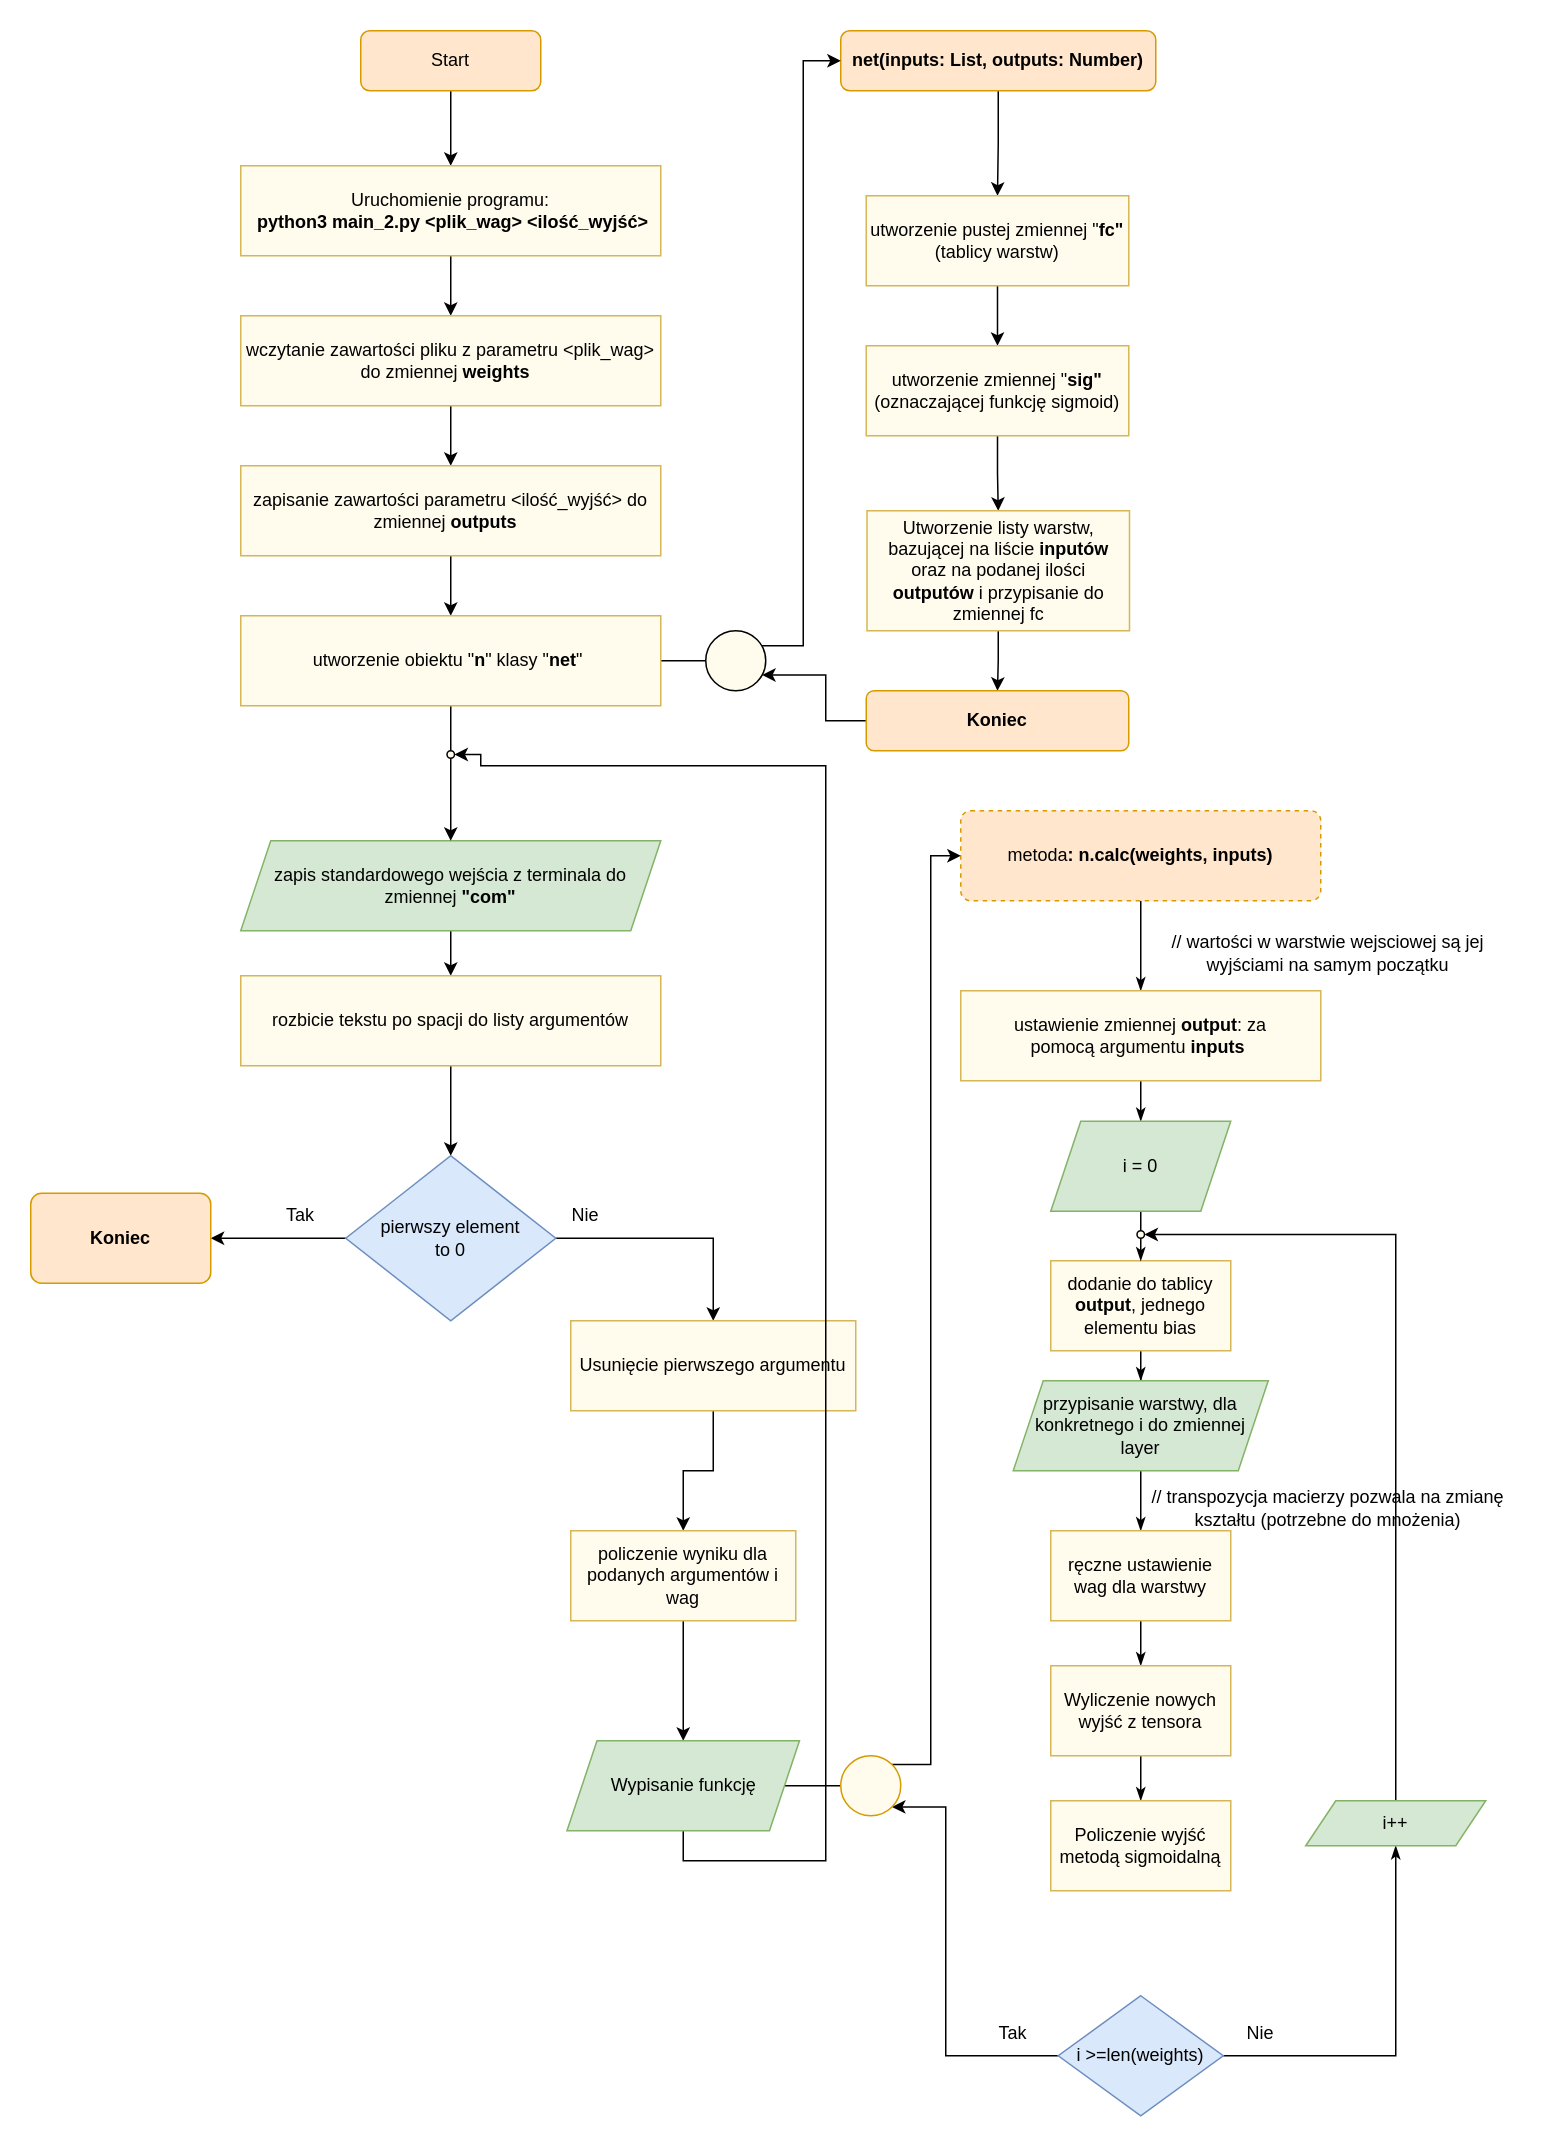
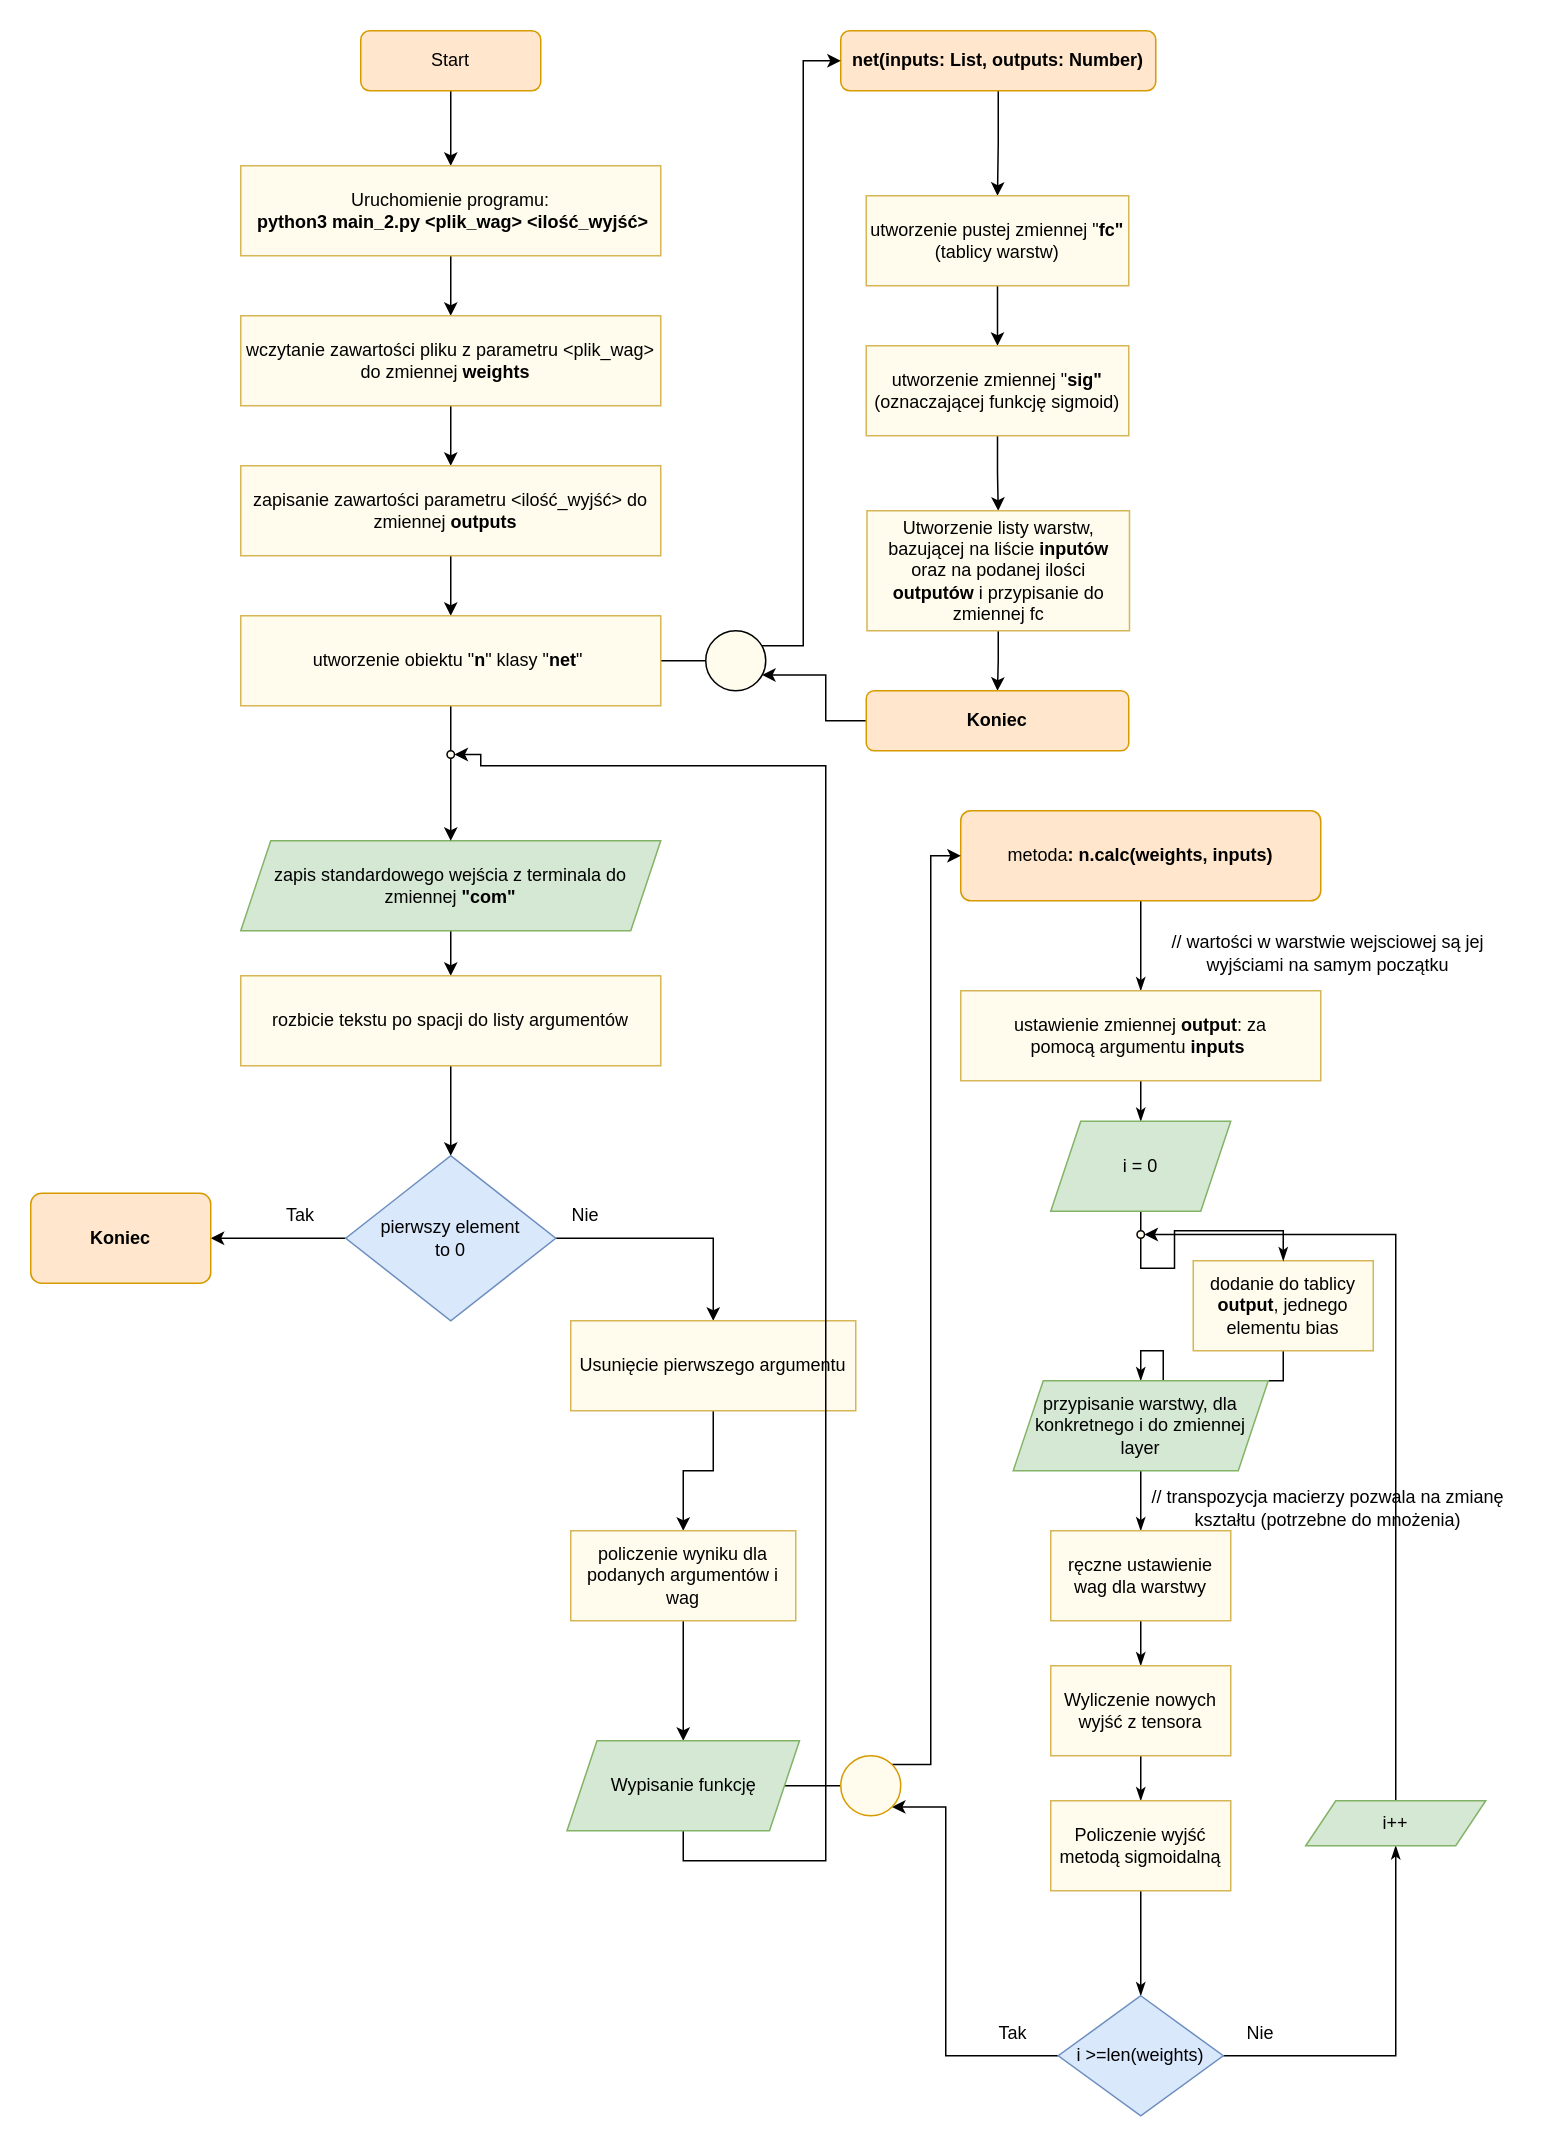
- <mxCell id="45" value="metoda&lt;b&gt;: n.calc(weights, inputs)&lt;/b&gt;" style="whiteSpace=wrap;html=1;fillColor=#ffe6cc;strokeColor=#d79b00;rounded=1;arcSize=11;dashed=1;" vertex="1" parent="1"><mxGeometry x="640" y="540" width="240" height="60" as="geometry" /></mxCell>
+ <mxCell id="45" value="metoda&lt;b&gt;: n.calc(weights, inputs)&lt;/b&gt;" style="whiteSpace=wrap;html=1;fillColor=#ffe6cc;strokeColor=#d79b00;rounded=1;arcSize=11;" vertex="1" parent="1"><mxGeometry x="640" y="540" width="240" height="60" as="geometry" /></mxCell>
- <mxCell id="51" value="dodanie do tablicy &lt;b&gt;output&lt;/b&gt;, jednego elementu bias" style="whiteSpace=wrap;html=1;fillColor=#FFFBED;strokeColor=#d6b656;" vertex="1" parent="1"><mxGeometry x="700" y="840" width="120" height="60" as="geometry" /></mxCell>
+ <mxCell id="51" value="dodanie do tablicy &lt;b&gt;output&lt;/b&gt;, jednego elementu bias" style="whiteSpace=wrap;html=1;fillColor=#FFFBED;strokeColor=#d6b656;" vertex="1" parent="1"><mxGeometry x="795" y="840" width="120" height="60" as="geometry" /></mxCell>
+ <mxCell id="60" value="" style="edgeStyle=orthogonalEdgeStyle;rounded=0;orthogonalLoop=1;jettySize=auto;html=1;endArrow=classicThin;endFill=1;" edge="1" parent="1" source="61" target="64"><mxGeometry relative="1" as="geometry" /></mxCell>
